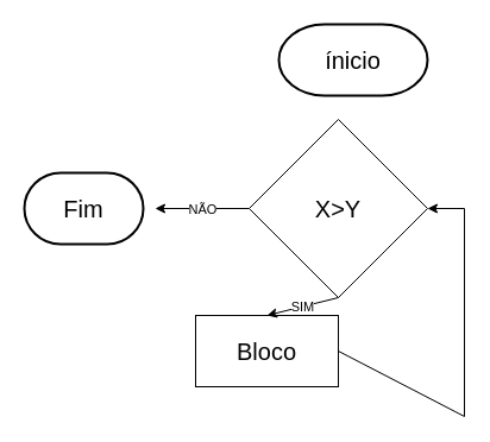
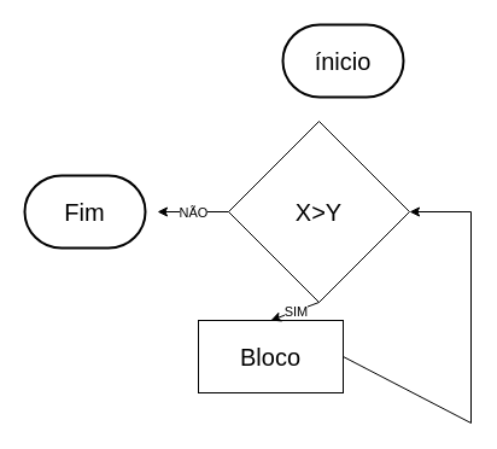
- <mxCell id="5" value="&lt;font style=&quot;font-size: 20px;&quot;&gt;ínicio&lt;/font&gt;" style="strokeWidth=2;html=1;shape=mxgraph.flowchart.terminator;whiteSpace=wrap;" vertex="1" parent="1"><mxGeometry x="234" y="20" width="125" height="60" as="geometry" /></mxCell>
+ <mxCell id="5" value="&lt;font style=&quot;font-size: 20px;&quot;&gt;ínicio&lt;/font&gt;" style="strokeWidth=2;html=1;shape=mxgraph.flowchart.terminator;whiteSpace=wrap;" vertex="1" parent="1"><mxGeometry x="234" y="20" width="100" height="60" as="geometry" /></mxCell>
- <mxCell id="2" value="&lt;font style=&quot;font-size: 20px;&quot;&gt;X&amp;gt;Y&lt;/font&gt;" style="rhombus;whiteSpace=wrap;html=1;" vertex="1" parent="1"><mxGeometry x="209" y="100" width="150" height="150" as="geometry" /></mxCell>
+ <mxCell id="2" value="&lt;font style=&quot;font-size: 20px;&quot;&gt;X&amp;gt;Y&lt;/font&gt;" style="rhombus;whiteSpace=wrap;html=1;" vertex="1" parent="1"><mxGeometry x="189" y="100" width="150" height="150" as="geometry" /></mxCell>
